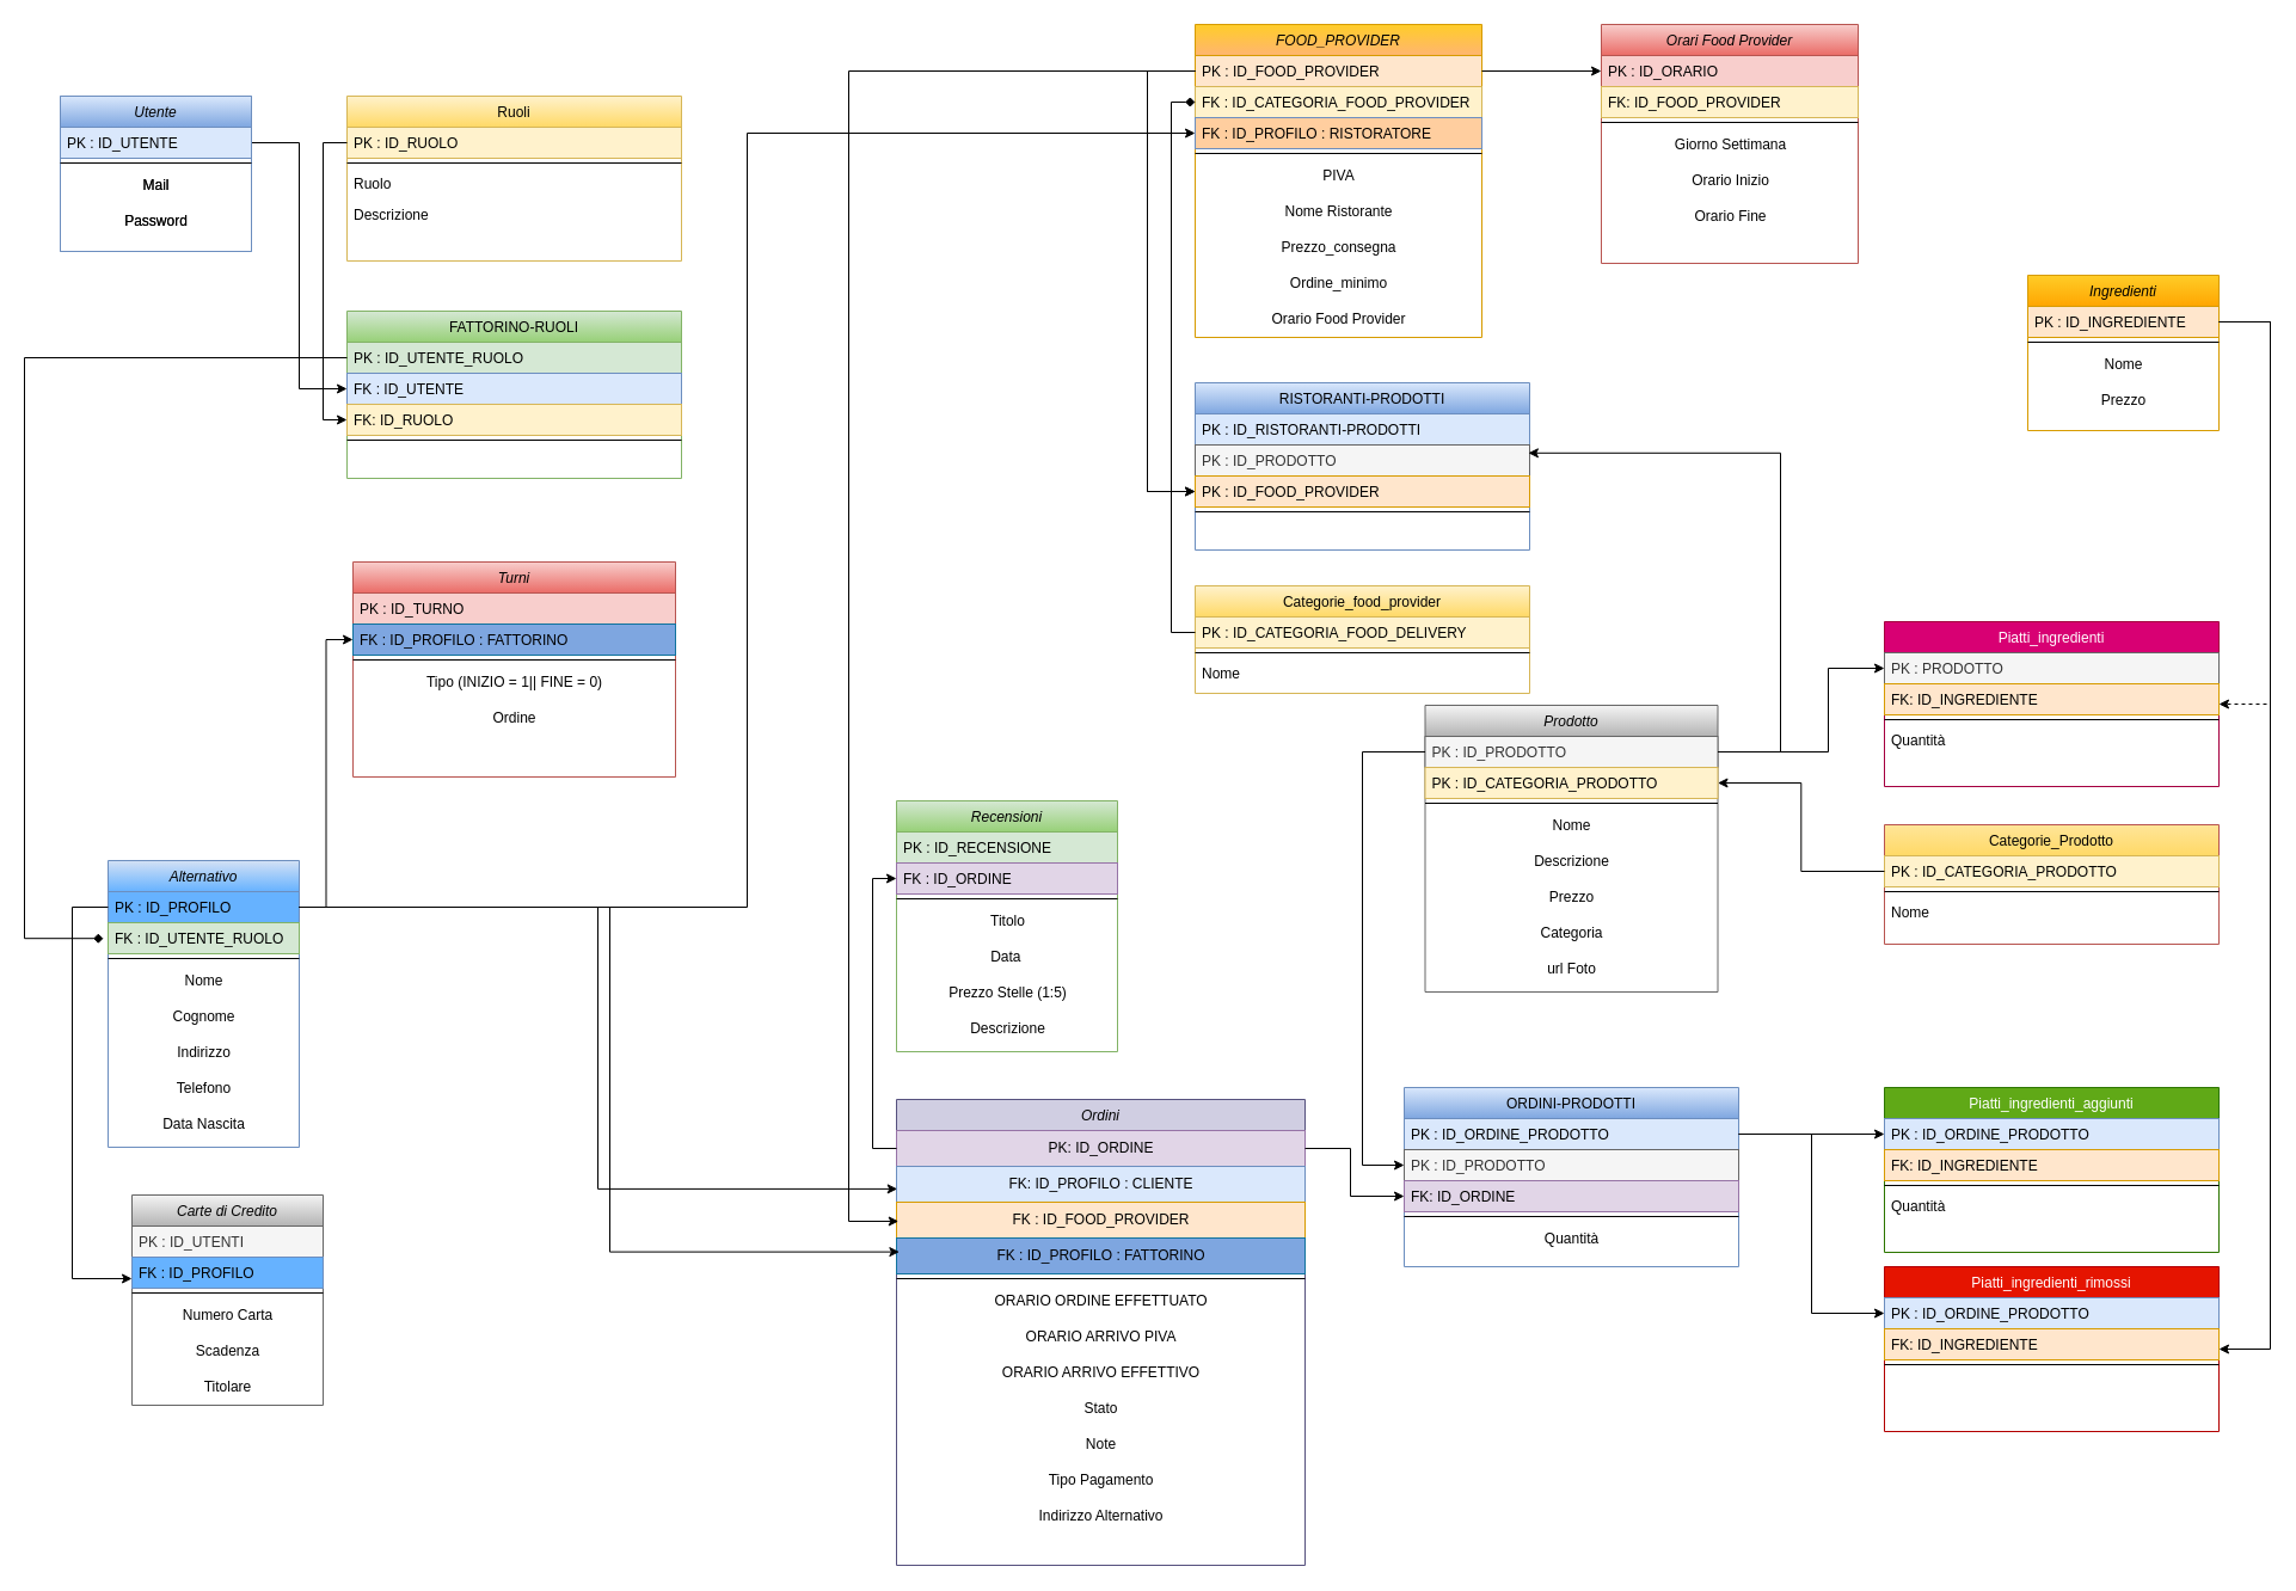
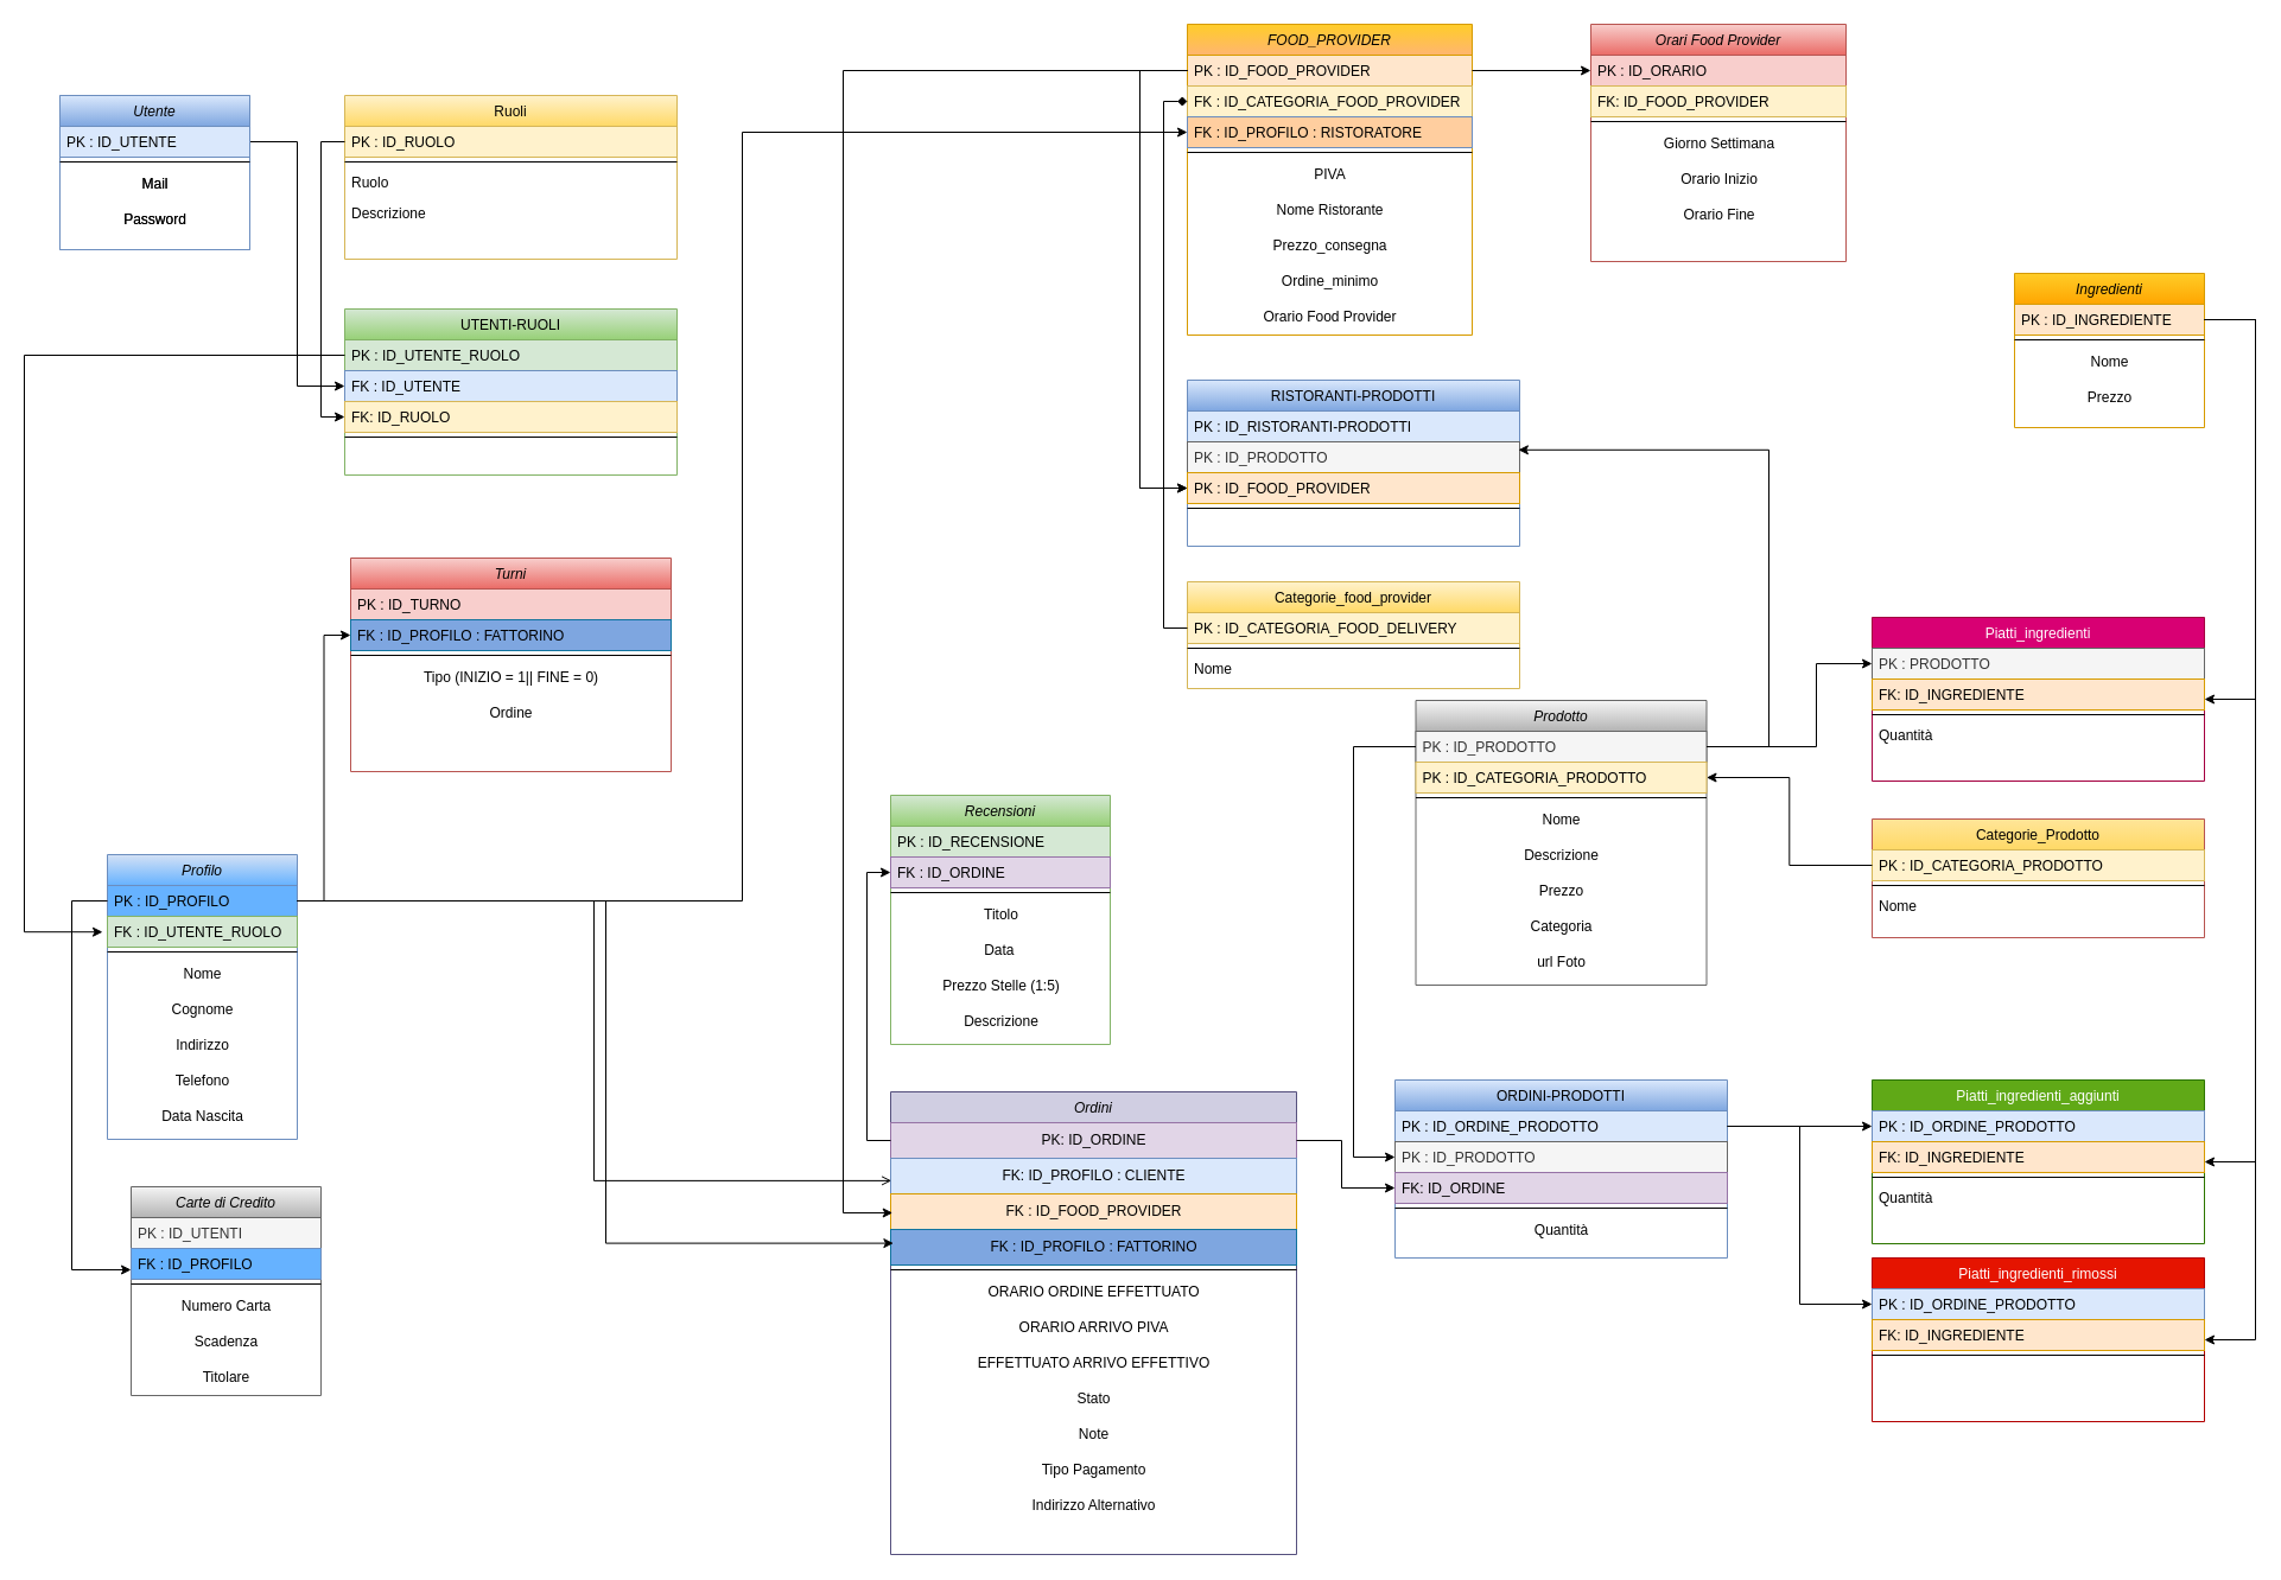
- <mxCell id="40" value="FATTORINO-RUOLI" style="swimlane;fontStyle=0;align=center;verticalAlign=top;childLayout=stackLayout;horizontal=1;startSize=26;horizontalStack=0;resizeParent=1;resizeLast=0;collapsible=1;marginBottom=0;rounded=0;shadow=0;strokeWidth=1;fillColor=#d5e8d4;strokeColor=#82b366;gradientColor=#97d077;" vertex="1" parent="1"><mxGeometry x="290" y="260" width="280" height="140" as="geometry"><mxRectangle x="130" y="380" width="160" height="26" as="alternateBounds" /></mxGeometry></mxCell>
+ <mxCell id="40" value="UTENTI-RUOLI" style="swimlane;fontStyle=0;align=center;verticalAlign=top;childLayout=stackLayout;horizontal=1;startSize=26;horizontalStack=0;resizeParent=1;resizeLast=0;collapsible=1;marginBottom=0;rounded=0;shadow=0;strokeWidth=1;fillColor=#d5e8d4;strokeColor=#82b366;gradientColor=#97d077;" vertex="1" parent="1"><mxGeometry x="290" y="260" width="280" height="140" as="geometry"><mxRectangle x="130" y="380" width="160" height="26" as="alternateBounds" /></mxGeometry></mxCell>
- <mxCell id="130" style="edgeStyle=orthogonalEdgeStyle;rounded=0;orthogonalLoop=1;jettySize=auto;html=1;entryX=1;entryY=0.5;entryDx=0;entryDy=0;dashed=1;" edge="1" parent="1" source="126" target="111"><mxGeometry relative="1" as="geometry"><Array as="points"><mxPoint x="1900" y="269" /><mxPoint x="1900" y="589" /></Array></mxGeometry></mxCell>
+ <mxCell id="130" style="edgeStyle=orthogonalEdgeStyle;rounded=0;orthogonalLoop=1;jettySize=auto;html=1;entryX=1;entryY=0.5;entryDx=0;entryDy=0;" edge="1" parent="1" source="126" target="111"><mxGeometry relative="1" as="geometry"><Array as="points"><mxPoint x="1900" y="269" /><mxPoint x="1900" y="589" /></Array></mxGeometry></mxCell>
- <mxCell id="55" value="Alternativo" style="swimlane;fontStyle=2;align=center;verticalAlign=top;childLayout=stackLayout;horizontal=1;startSize=26;horizontalStack=0;resizeParent=1;resizeLast=0;collapsible=1;marginBottom=0;rounded=0;shadow=0;strokeWidth=1;fillColor=#D4E1F5;strokeColor=#6c8ebf;gradientColor=#66B2FF;" vertex="1" parent="1"><mxGeometry x="90" y="720" width="160" height="240" as="geometry"><mxRectangle x="230" y="140" width="160" height="26" as="alternateBounds" /></mxGeometry></mxCell>
+ <mxCell id="55" value="Profilo" style="swimlane;fontStyle=2;align=center;verticalAlign=top;childLayout=stackLayout;horizontal=1;startSize=26;horizontalStack=0;resizeParent=1;resizeLast=0;collapsible=1;marginBottom=0;rounded=0;shadow=0;strokeWidth=1;fillColor=#D4E1F5;strokeColor=#6c8ebf;gradientColor=#66B2FF;" vertex="1" parent="1"><mxGeometry x="90" y="720" width="160" height="240" as="geometry"><mxRectangle x="230" y="140" width="160" height="26" as="alternateBounds" /></mxGeometry></mxCell>
- <mxCell id="80" style="edgeStyle=orthogonalEdgeStyle;rounded=0;orthogonalLoop=1;jettySize=auto;html=1;entryX=-0.025;entryY=0.508;entryDx=0;entryDy=0;entryPerimeter=0;endArrow=diamond;" edge="1" parent="1" source="41" target="57"><mxGeometry relative="1" as="geometry"><Array as="points"><mxPoint x="20" y="299" /><mxPoint x="20" y="785" /></Array></mxGeometry></mxCell>
+ <mxCell id="80" style="edgeStyle=orthogonalEdgeStyle;rounded=0;orthogonalLoop=1;jettySize=auto;html=1;entryX=-0.025;entryY=0.508;entryDx=0;entryDy=0;entryPerimeter=0;" edge="1" parent="1" source="41" target="57"><mxGeometry relative="1" as="geometry"><Array as="points"><mxPoint x="20" y="299" /><mxPoint x="20" y="785" /></Array></mxGeometry></mxCell>
+ <mxCell id="135" style="edgeStyle=orthogonalEdgeStyle;rounded=0;orthogonalLoop=1;jettySize=auto;html=1;entryX=1;entryY=0.5;entryDx=0;entryDy=0;" edge="1" parent="1" source="126" target="116"><mxGeometry relative="1" as="geometry"><Array as="points"><mxPoint x="1900" y="269" /><mxPoint x="1900" y="979" /></Array></mxGeometry></mxCell>
- <mxCell id="81" style="edgeStyle=orthogonalEdgeStyle;rounded=0;orthogonalLoop=1;jettySize=auto;html=1;entryX=0.002;entryY=0.63;entryDx=0;entryDy=0;entryPerimeter=0;" edge="1" parent="1" source="56" target="14"><mxGeometry relative="1" as="geometry" /></mxCell>
+ <mxCell id="81" style="edgeStyle=orthogonalEdgeStyle;rounded=0;orthogonalLoop=1;jettySize=auto;html=1;entryX=0.002;entryY=0.63;entryDx=0;entryDy=0;entryPerimeter=0;endArrow=open;" edge="1" parent="1" source="56" target="14"><mxGeometry relative="1" as="geometry" /></mxCell>
- <mxCell id="20" value="ORARIO ARRIVO EFFETTIVO" style="text;html=1;align=center;verticalAlign=middle;resizable=0;points=[];autosize=1;strokeColor=none;fillColor=none;" vertex="1" parent="12"><mxGeometry y="214" width="342" height="30" as="geometry" /></mxCell>
+ <mxCell id="20" value="EFFETTUATO ARRIVO EFFETTIVO" style="text;html=1;align=center;verticalAlign=middle;resizable=0;points=[];autosize=1;strokeColor=none;fillColor=none;" vertex="1" parent="12"><mxGeometry y="214" width="342" height="30" as="geometry" /></mxCell>
